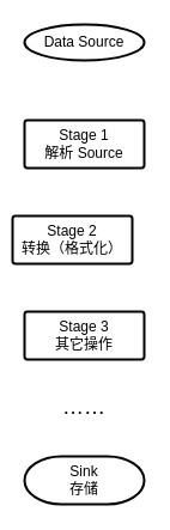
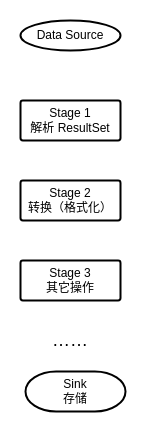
- <mxCell id="3" value="Stage 1&lt;br&gt;解析 Source&lt;br&gt;" style="strokeWidth=2;html=1;shape=mxgraph.flowchart.process;whiteSpace=wrap;fillColor=none;gradientColor=none;align=center;" vertex="1" parent="1"><mxGeometry x="20" y="100" width="100" height="40" as="geometry" /></mxCell>
+ <mxCell id="3" value="Stage 1&lt;br&gt;解析 ResultSet&lt;br&gt;" style="strokeWidth=2;html=1;shape=mxgraph.flowchart.process;whiteSpace=wrap;fillColor=none;gradientColor=none;align=center;" vertex="1" parent="1"><mxGeometry x="20" y="100" width="100" height="40" as="geometry" /></mxCell>
- <mxCell id="4" value="Stage 2&lt;br&gt;转换（格式化）&lt;br&gt;" style="strokeWidth=2;html=1;shape=mxgraph.flowchart.process;whiteSpace=wrap;fillColor=none;gradientColor=none;align=center;" vertex="1" parent="1"><mxGeometry x="10" y="180" width="100" height="40" as="geometry" /></mxCell>
+ <mxCell id="4" value="Stage 2&lt;br&gt;转换（格式化）&lt;br&gt;" style="strokeWidth=2;html=1;shape=mxgraph.flowchart.process;whiteSpace=wrap;fillColor=none;gradientColor=none;align=center;" vertex="1" parent="1"><mxGeometry x="20" y="180" width="100" height="40" as="geometry" /></mxCell>
- <mxCell id="6" value="Sink&lt;br&gt;存储&lt;br&gt;" style="strokeWidth=2;html=1;shape=mxgraph.flowchart.terminator;whiteSpace=wrap;fillColor=none;gradientColor=none;align=center;" vertex="1" parent="1"><mxGeometry x="20" y="381" width="100" height="40" as="geometry" /></mxCell>
+ <mxCell id="6" value="Sink&lt;br&gt;存储&lt;br&gt;" style="strokeWidth=2;html=1;shape=mxgraph.flowchart.terminator;whiteSpace=wrap;fillColor=none;gradientColor=none;align=center;" vertex="1" parent="1"><mxGeometry x="25" y="371" width="100" height="40" as="geometry" /></mxCell>
